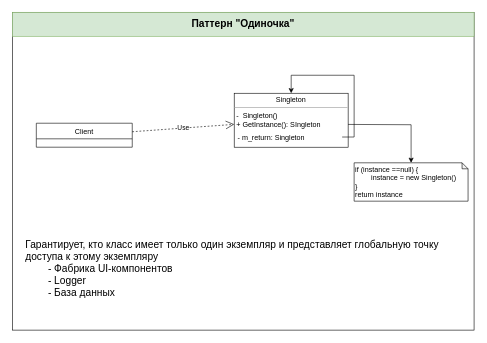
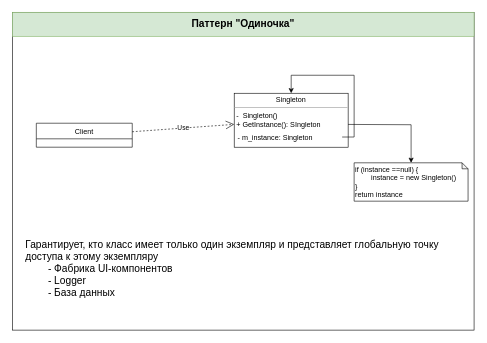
- <mxCell id="10" value="- m_return: Singleton" style="text;strokeColor=none;fillColor=none;align=left;verticalAlign=top;spacingLeft=4;spacingRight=4;overflow=hidden;rotatable=0;points=[[0,0.5],[1,0.5]];portConstraint=eastwest;" vertex="1" parent="1"><mxGeometry x="390" y="215" width="180" height="26" as="geometry" /></mxCell>
+ <mxCell id="10" value="- m_instance: Singleton" style="text;strokeColor=none;fillColor=none;align=left;verticalAlign=top;spacingLeft=4;spacingRight=4;overflow=hidden;rotatable=0;points=[[0,0.5],[1,0.5]];portConstraint=eastwest;" vertex="1" parent="1"><mxGeometry x="390" y="215" width="180" height="26" as="geometry" /></mxCell>
